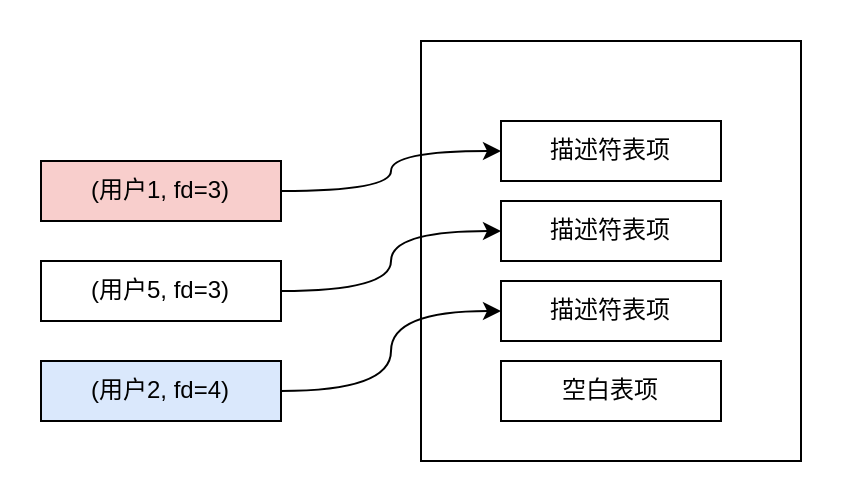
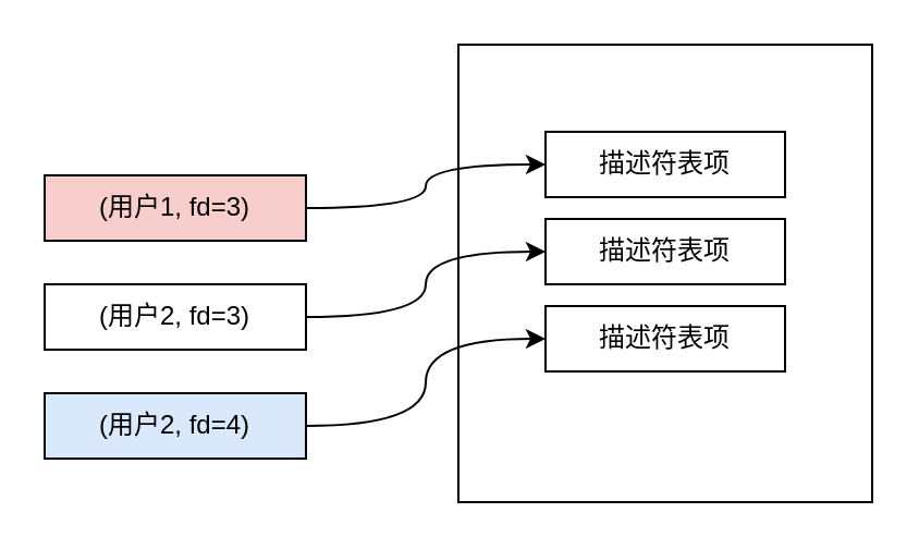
- <mxCell id="10" value="(用户5, fd=3)" style="rounded=0;whiteSpace=wrap;html=1;" vertex="1" parent="1"><mxGeometry x="20" y="130" width="120" height="30" as="geometry" /></mxCell>
+ <mxCell id="10" value="(用户2, fd=3)" style="rounded=0;whiteSpace=wrap;html=1;" vertex="1" parent="1"><mxGeometry x="20" y="130" width="120" height="30" as="geometry" /></mxCell>
- <mxCell id="7" value="空白表项" style="rounded=0;whiteSpace=wrap;html=1;" vertex="1" parent="1"><mxGeometry x="250" y="180" width="110" height="30" as="geometry" /></mxCell>
